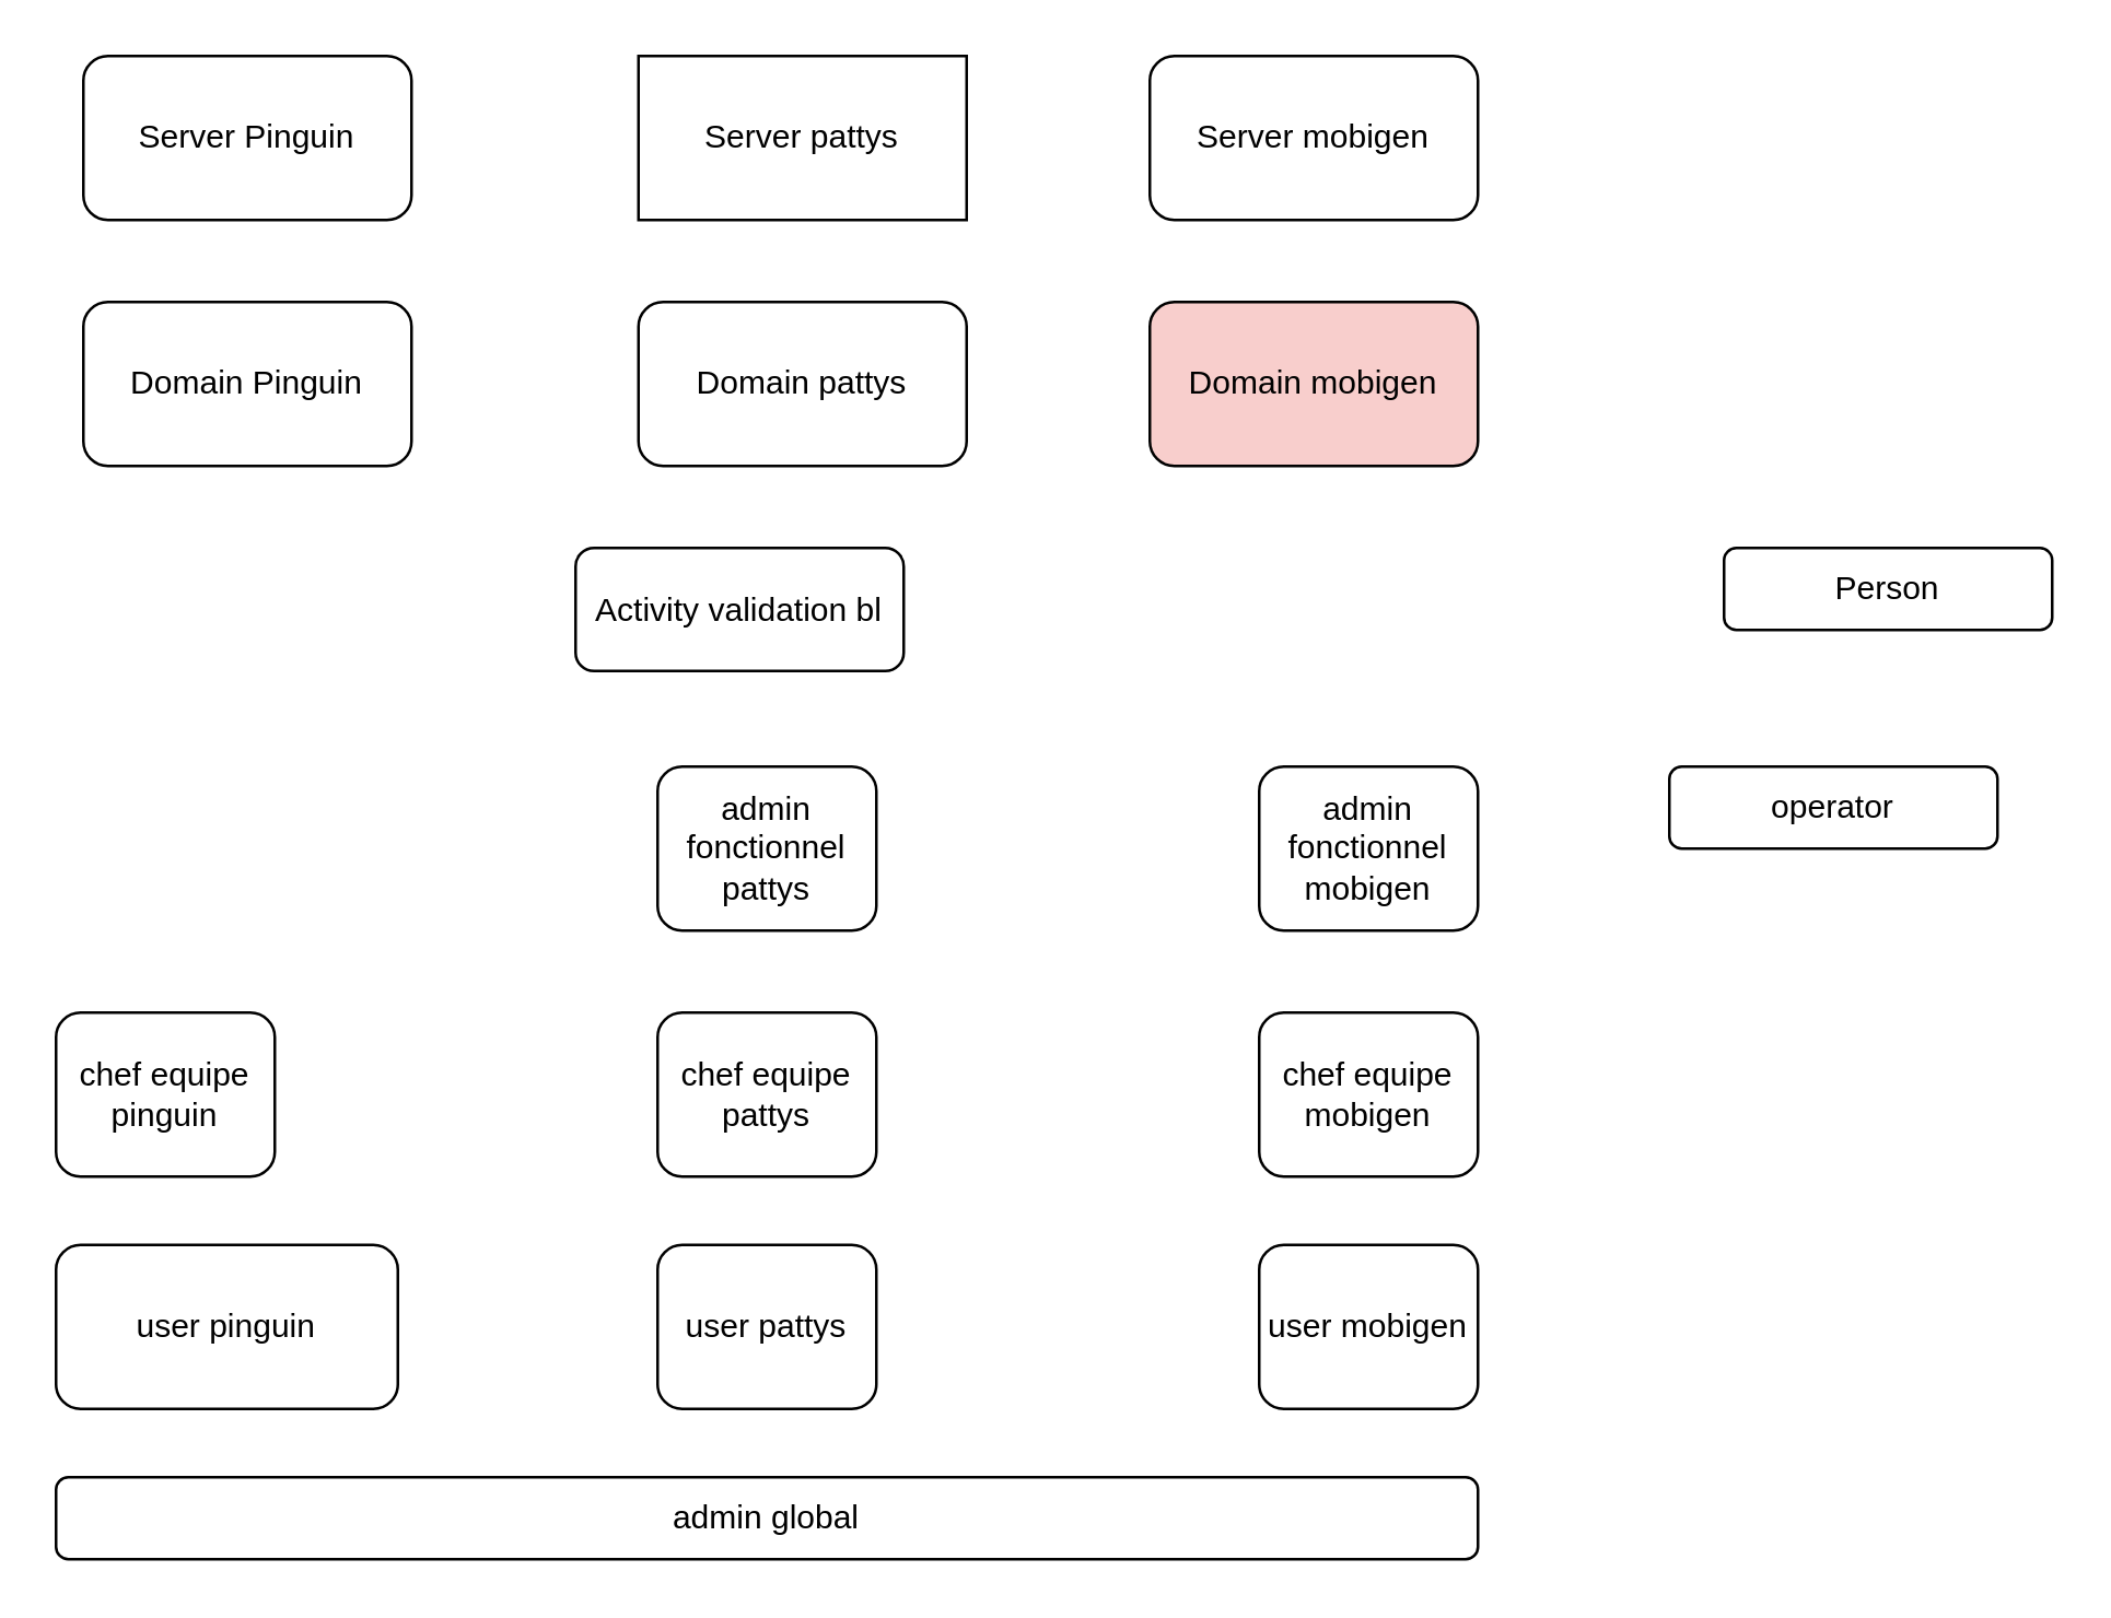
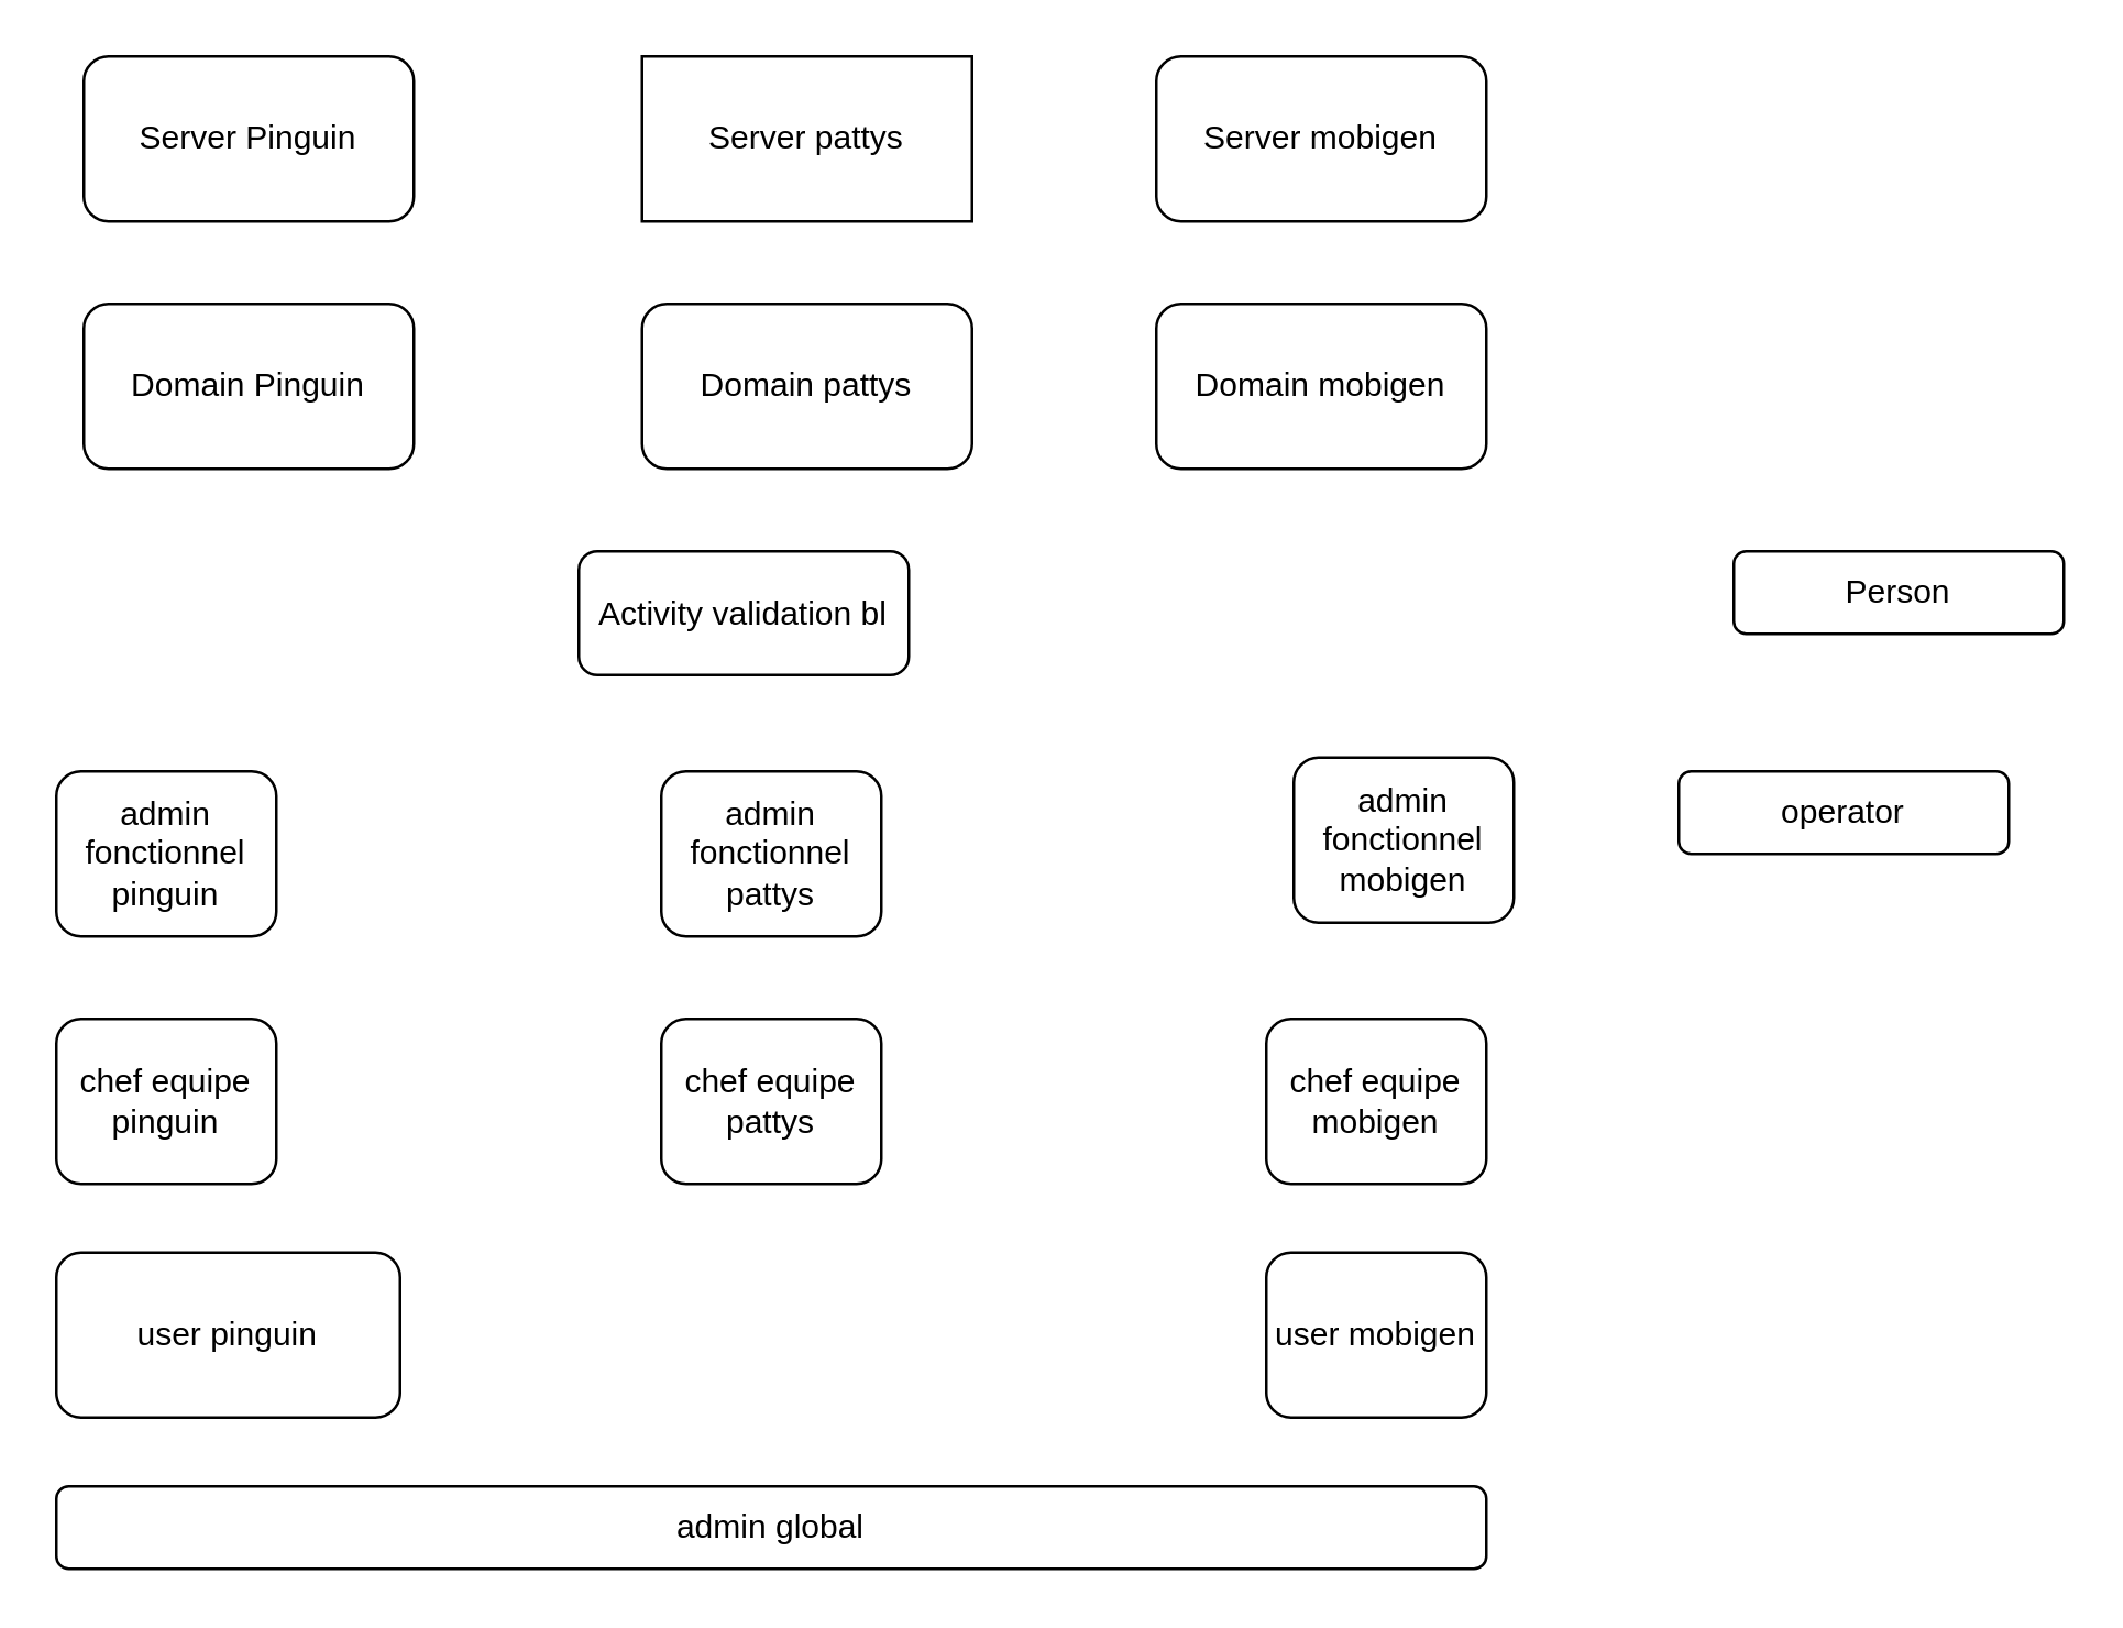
- <mxCell id="11" value="Domain mobigen" style="rounded=1;whiteSpace=wrap;html=1;fillColor=#f8cecc;" vertex="1" parent="1"><mxGeometry x="420" y="110" width="120" height="60" as="geometry" /></mxCell>
+ <mxCell id="11" value="Domain mobigen" style="rounded=1;whiteSpace=wrap;html=1;" vertex="1" parent="1"><mxGeometry x="420" y="110" width="120" height="60" as="geometry" /></mxCell>
+ <mxCell id="15" value="admin fonctionnel pinguin" style="rounded=1;whiteSpace=wrap;html=1;" vertex="1" parent="1"><mxGeometry x="20" y="280" width="80" height="60" as="geometry" /></mxCell>
- <mxCell id="6" value="admin fonctionnel mobigen" style="rounded=1;whiteSpace=wrap;html=1;" vertex="1" parent="1"><mxGeometry x="460" y="280" width="80" height="60" as="geometry" /></mxCell>
+ <mxCell id="6" value="admin fonctionnel mobigen" style="rounded=1;whiteSpace=wrap;html=1;" vertex="1" parent="1"><mxGeometry x="470" y="275" width="80" height="60" as="geometry" /></mxCell>
- <mxCell id="14" value="user pattys" style="rounded=1;whiteSpace=wrap;html=1;" vertex="1" parent="1"><mxGeometry x="240" y="455" width="80" height="60" as="geometry" /></mxCell>
